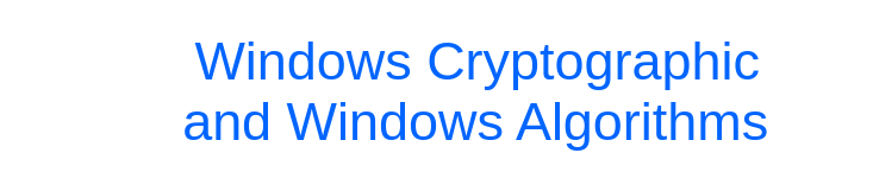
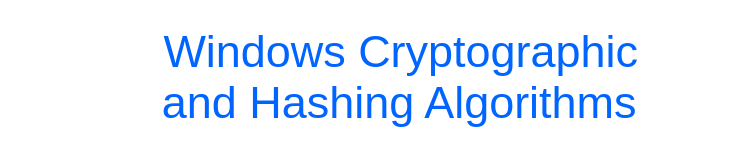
- <mxCell id="3" value="&lt;font color=&quot;#0065ff&quot;&gt;and Windows Algorithms&lt;/font&gt;" style="text;html=1;align=center;verticalAlign=middle;resizable=0;points=[];autosize=1;strokeColor=none;fillColor=none;fontSize=75;fontColor=#000099;" parent="1" vertex="1"><mxGeometry x="260" y="120" width="810" height="100" as="geometry" /></mxCell>
+ <mxCell id="3" value="&lt;font color=&quot;#0065ff&quot;&gt;and Hashing Algorithms&lt;/font&gt;" style="text;html=1;align=center;verticalAlign=middle;resizable=0;points=[];autosize=1;strokeColor=none;fillColor=none;fontSize=75;fontColor=#000099;" parent="1" vertex="1"><mxGeometry x="260" y="120" width="810" height="100" as="geometry" /></mxCell>
